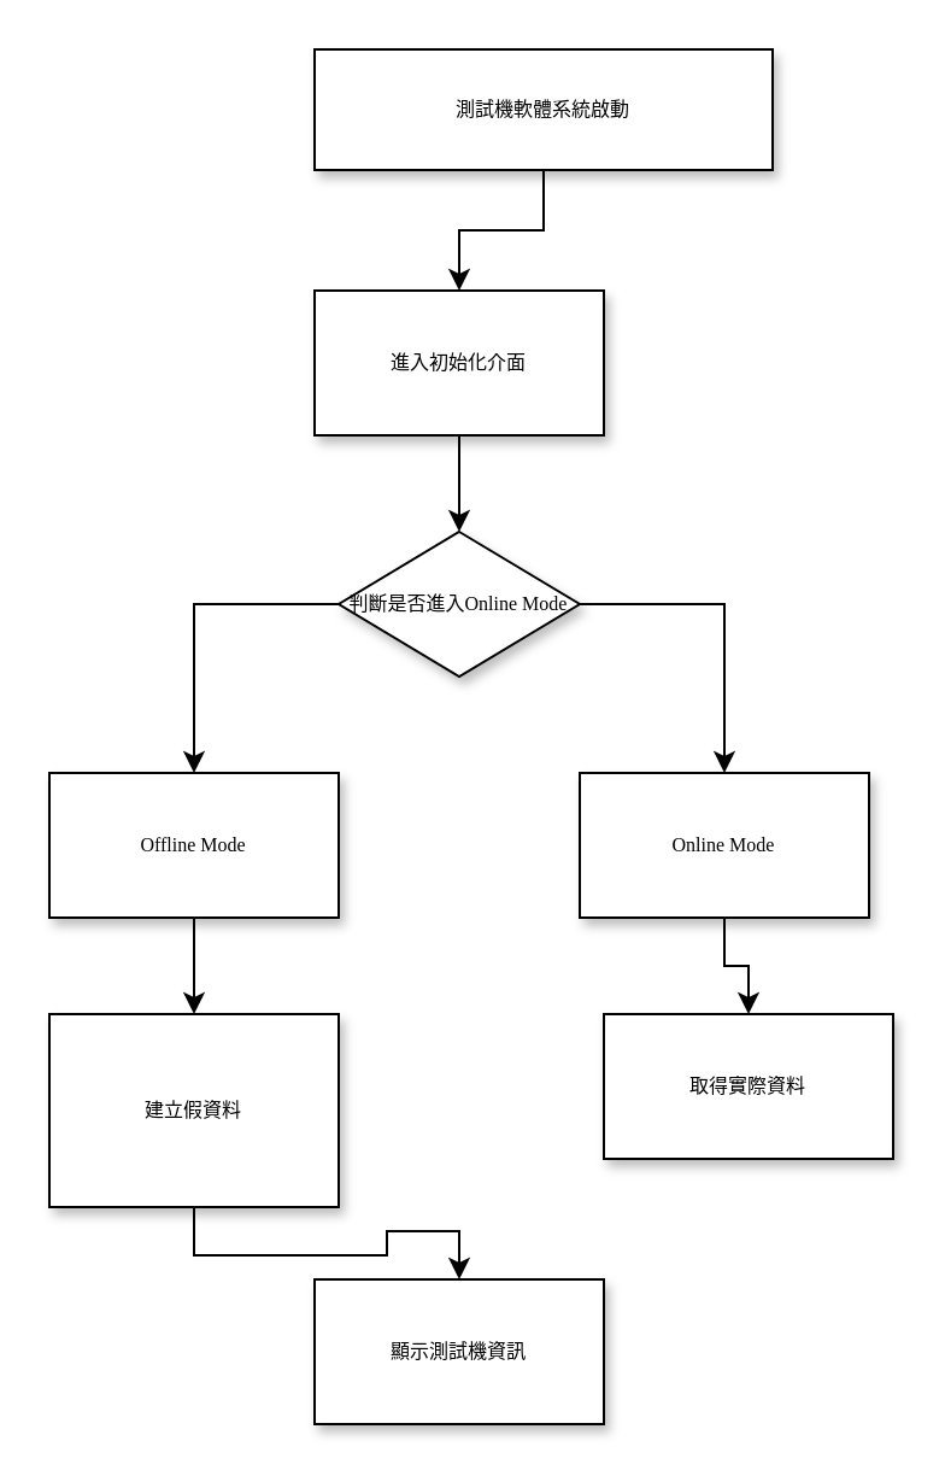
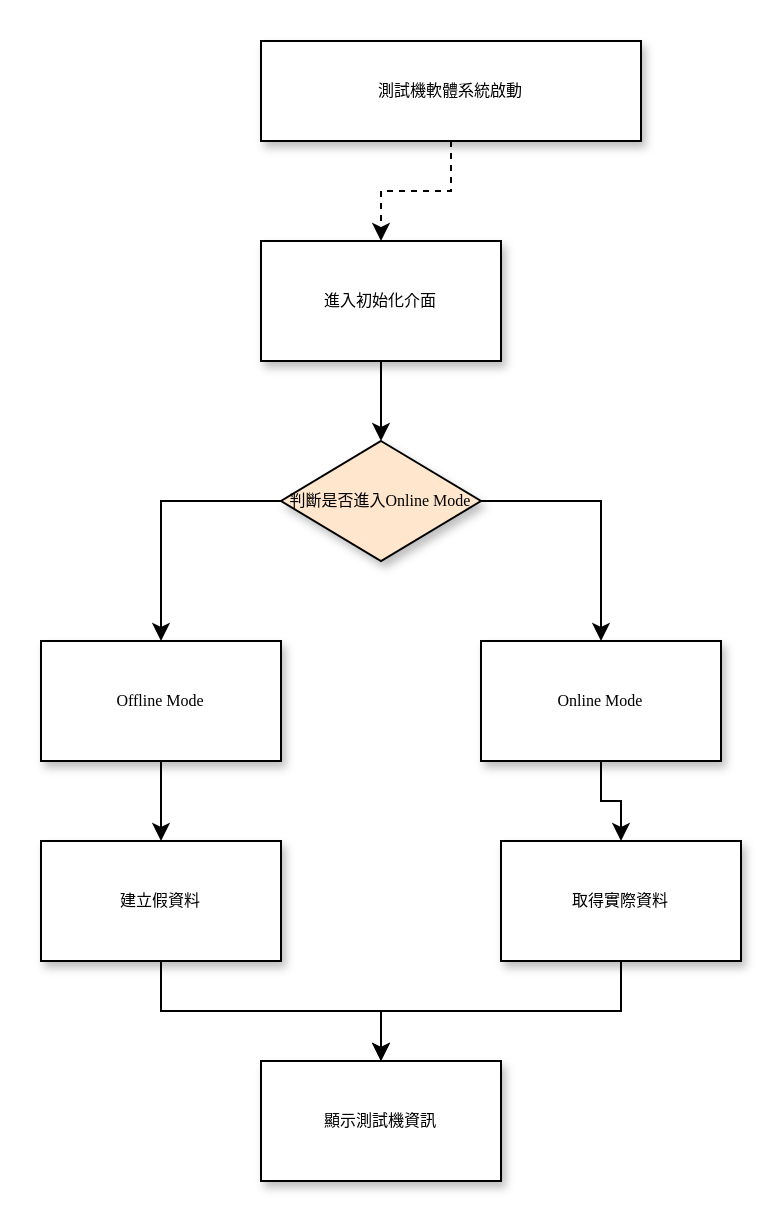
- <mxCell id="2" style="edgeStyle=orthogonalEdgeStyle;rounded=0;orthogonalLoop=1;jettySize=auto;html=1;exitX=0.5;exitY=1;exitDx=0;exitDy=0;entryX=0.5;entryY=0;entryDx=0;entryDy=0;" edge="1" parent="1" source="3" target="5"><mxGeometry relative="1" as="geometry" /></mxCell>
+ <mxCell id="2" style="edgeStyle=orthogonalEdgeStyle;rounded=0;orthogonalLoop=1;jettySize=auto;html=1;exitX=0.5;exitY=1;exitDx=0;exitDy=0;entryX=0.5;entryY=0;entryDx=0;entryDy=0;dashed=1;" edge="1" parent="1" source="3" target="5"><mxGeometry relative="1" as="geometry" /></mxCell>
- <mxCell id="8" value="判斷是否進入Online Mode" style="rhombus;whiteSpace=wrap;html=1;rounded=0;shadow=1;labelBackgroundColor=none;strokeWidth=1;fontFamily=Verdana;fontSize=8;align=center;" vertex="1" parent="1"><mxGeometry x="140" y="220" width="100" height="60" as="geometry" /></mxCell>
+ <mxCell id="8" value="判斷是否進入Online Mode" style="rhombus;whiteSpace=wrap;html=1;rounded=0;shadow=1;labelBackgroundColor=none;strokeWidth=1;fontFamily=Verdana;fontSize=8;align=center;fillColor=#ffe6cc;" vertex="1" parent="1"><mxGeometry x="140" y="220" width="100" height="60" as="geometry" /></mxCell>
- <mxCell id="14" value="建立假資料" style="rounded=0;whiteSpace=wrap;html=1;shadow=1;labelBackgroundColor=none;strokeWidth=1;fontFamily=Verdana;fontSize=8;align=center;" vertex="1" parent="1"><mxGeometry x="20" y="420" width="120" height="80" as="geometry" /></mxCell>
+ <mxCell id="14" value="建立假資料" style="rounded=0;whiteSpace=wrap;html=1;shadow=1;labelBackgroundColor=none;strokeWidth=1;fontFamily=Verdana;fontSize=8;align=center;" vertex="1" parent="1"><mxGeometry x="20" y="420" width="120" height="60" as="geometry" /></mxCell>
+ <mxCell id="15" style="edgeStyle=orthogonalEdgeStyle;rounded=0;orthogonalLoop=1;jettySize=auto;html=1;entryX=0.5;entryY=0;entryDx=0;entryDy=0;" edge="1" parent="1" source="16" target="17"><mxGeometry relative="1" as="geometry" /></mxCell>
